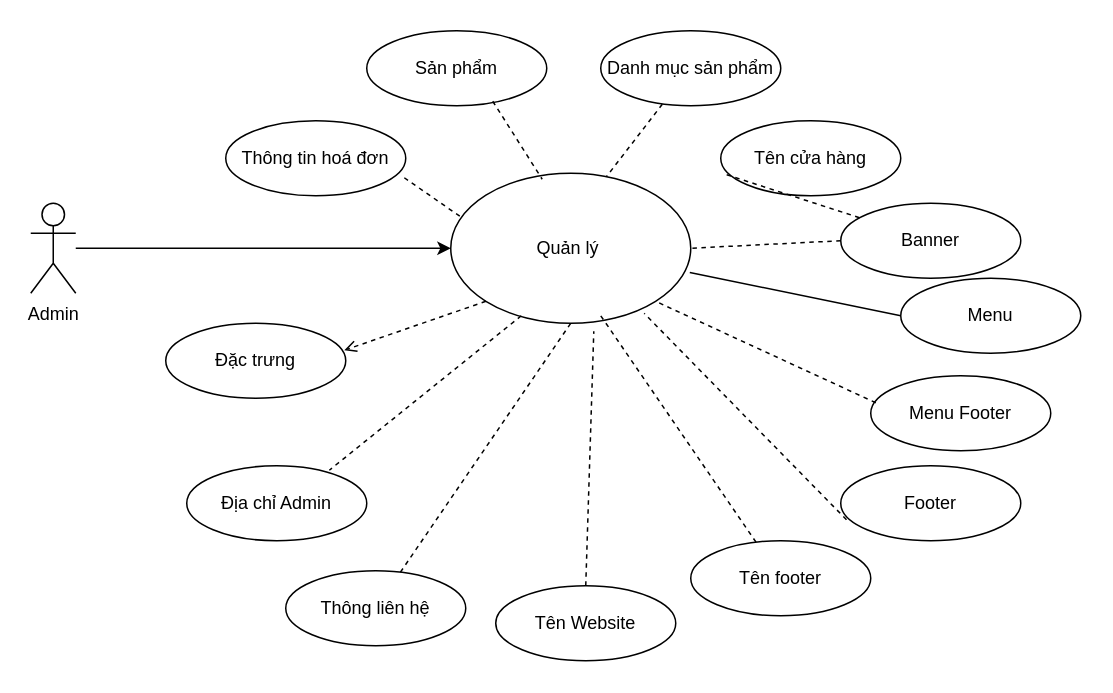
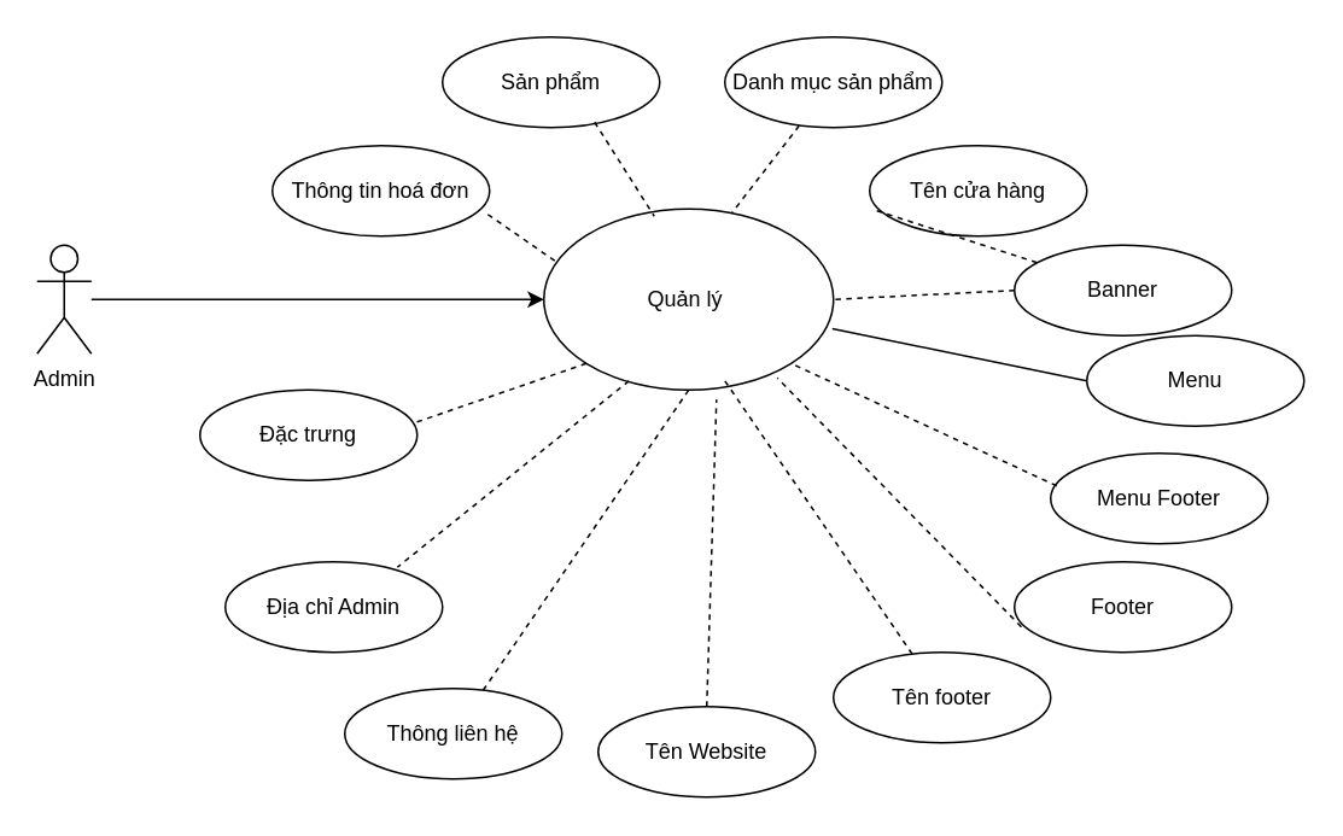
- <mxCell id="20" value="" style="endArrow=open;dashed=1;html=1;rounded=0;entryX=0.992;entryY=0.36;entryDx=0;entryDy=0;exitX=0;exitY=1;exitDx=0;exitDy=0;entryPerimeter=0;" parent="1" source="10" target="5" edge="1"><mxGeometry width="50" height="50" relative="1" as="geometry"><mxPoint x="442" y="347" as="sourcePoint" /><mxPoint x="440" y="275" as="targetPoint" /></mxGeometry></mxCell>
+ <mxCell id="20" value="" style="endArrow=none;dashed=1;html=1;rounded=0;entryX=0.992;entryY=0.36;entryDx=0;entryDy=0;exitX=0;exitY=1;exitDx=0;exitDy=0;entryPerimeter=0;" parent="1" source="10" target="5" edge="1"><mxGeometry width="50" height="50" relative="1" as="geometry"><mxPoint x="442" y="347" as="sourcePoint" /><mxPoint x="440" y="275" as="targetPoint" /></mxGeometry></mxCell>
